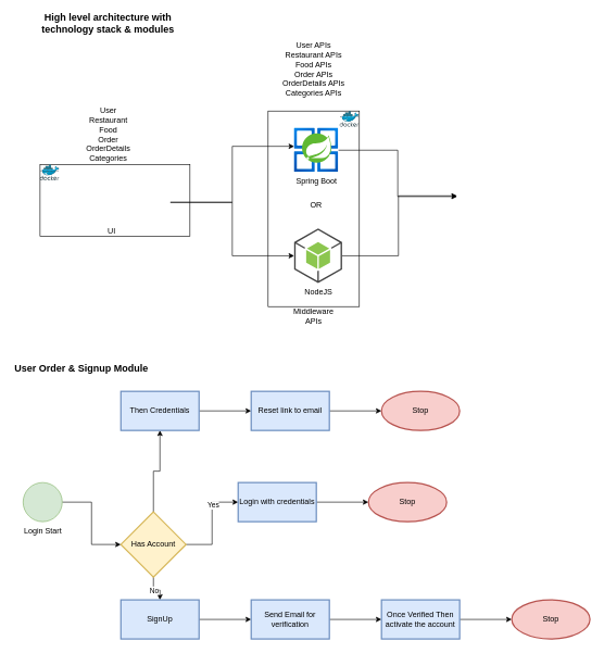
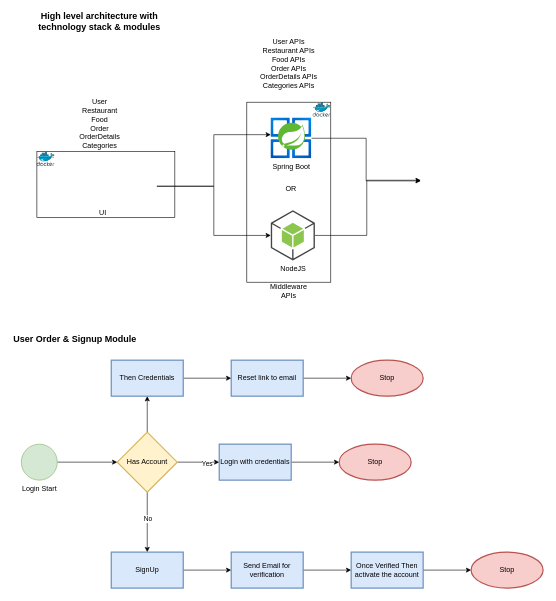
- <mxCell id="25" value="Has Account" style="strokeWidth=2;html=1;shape=mxgraph.flowchart.decision;whiteSpace=wrap;fillColor=#fff2cc;strokeColor=#d6b656;" vertex="1" parent="1"><mxGeometry x="185" y="785" width="100" height="100" as="geometry" /></mxCell>
+ <mxCell id="25" value="Has Account" style="strokeWidth=2;html=1;shape=mxgraph.flowchart.decision;whiteSpace=wrap;fillColor=#fff2cc;strokeColor=#d6b656;" vertex="1" parent="1"><mxGeometry x="195" y="720" width="100" height="100" as="geometry" /></mxCell>
